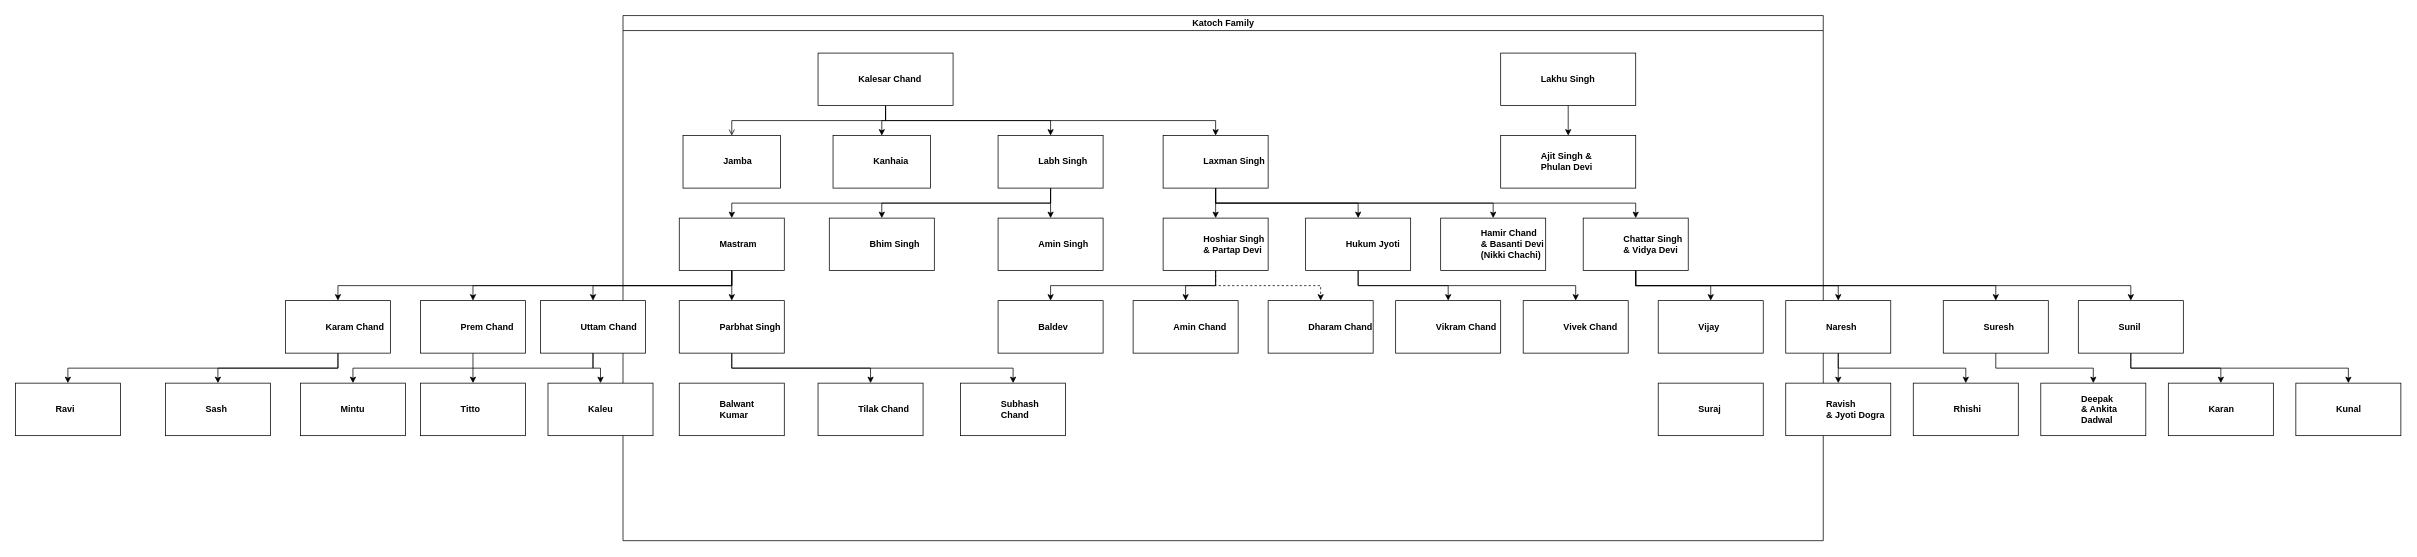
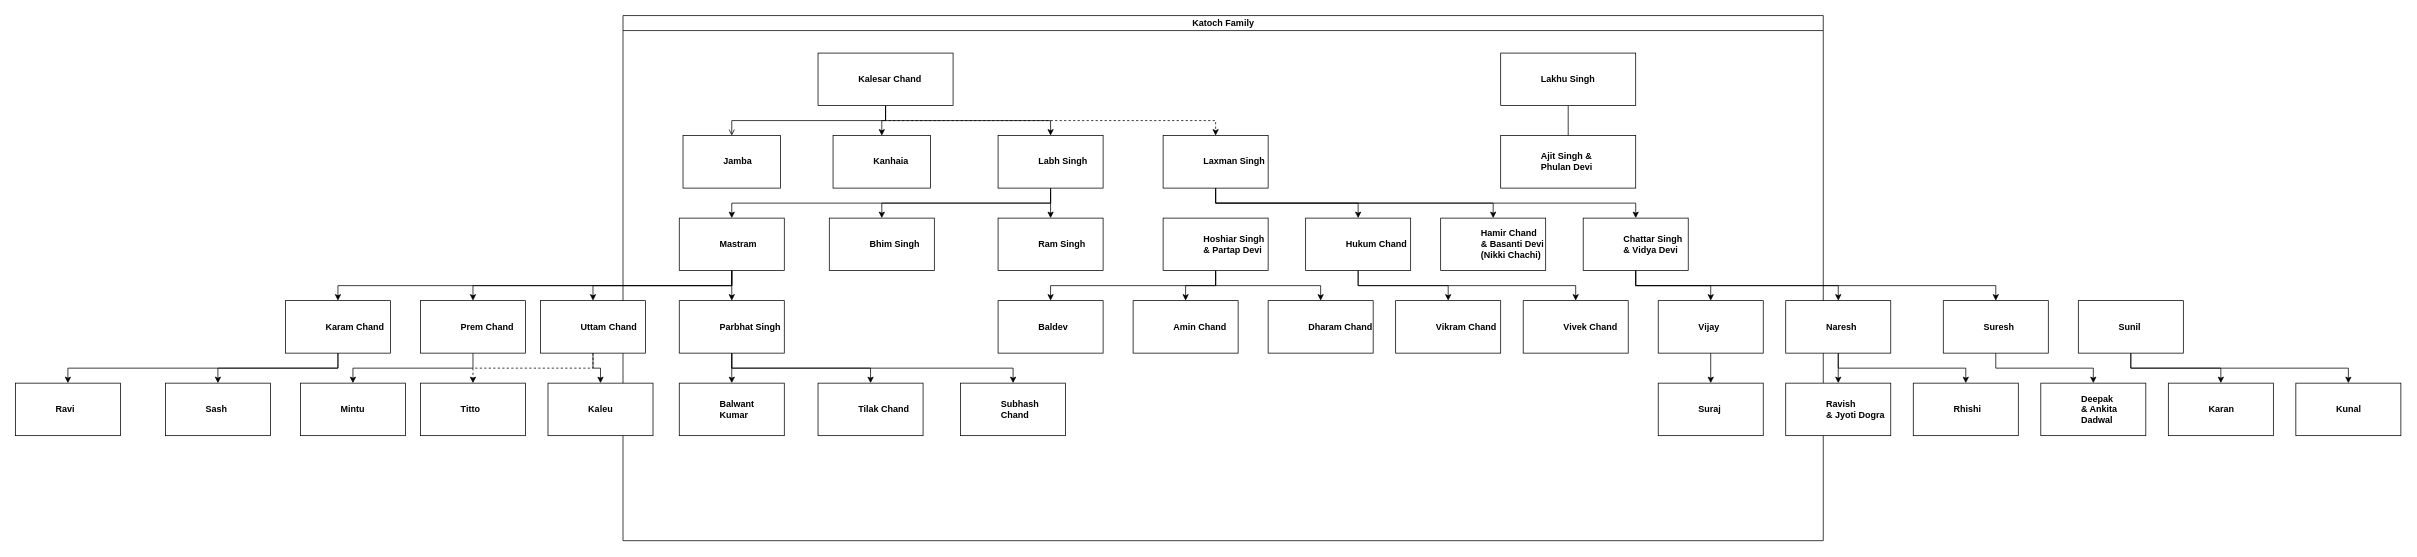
- <mxCell id="6" style="edgeStyle=orthogonalEdgeStyle;rounded=0;orthogonalLoop=1;jettySize=auto;html=1;exitX=0.5;exitY=1;exitDx=0;exitDy=0;" edge="1" parent="2" source="7" target="21"><mxGeometry relative="1" as="geometry" /></mxCell>
+ <mxCell id="6" style="edgeStyle=orthogonalEdgeStyle;rounded=0;orthogonalLoop=1;jettySize=auto;html=1;exitX=0.5;exitY=1;exitDx=0;exitDy=0;dashed=1;" edge="1" parent="2" source="7" target="21"><mxGeometry relative="1" as="geometry" /></mxCell>
- <mxCell id="8" style="edgeStyle=orthogonalEdgeStyle;rounded=0;orthogonalLoop=1;jettySize=auto;html=1;exitX=0.5;exitY=1;exitDx=0;exitDy=0;entryX=0.5;entryY=0;entryDx=0;entryDy=0;" edge="1" parent="2" source="9" target="10"><mxGeometry relative="1" as="geometry" /></mxCell>
+ <mxCell id="8" style="edgeStyle=orthogonalEdgeStyle;rounded=0;orthogonalLoop=1;jettySize=auto;html=1;exitX=0.5;exitY=1;exitDx=0;exitDy=0;entryX=0.5;entryY=0;entryDx=0;entryDy=0;endArrow=none;" edge="1" parent="2" source="9" target="10"><mxGeometry relative="1" as="geometry" /></mxCell>
- <mxCell id="17" style="edgeStyle=orthogonalEdgeStyle;rounded=0;orthogonalLoop=1;jettySize=auto;html=1;exitX=0.5;exitY=1;exitDx=0;exitDy=0;" edge="1" parent="2" source="21" target="42"><mxGeometry relative="1" as="geometry" /></mxCell>
- <mxCell id="26" value="Amin Singh" style="label;image=https://cdn3.iconfinder.com/data/icons/user-avatars-1/512/users-9-2-128.png;whiteSpace=wrap;html=1;rounded=0;glass=0;treeMoving=1;treeFolding=1;" vertex="1" parent="2"><mxGeometry x="500" y="270" width="140" height="70" as="geometry" /></mxCell>
+ <mxCell id="26" value="Ram Singh" style="label;image=https://cdn3.iconfinder.com/data/icons/user-avatars-1/512/users-9-2-128.png;whiteSpace=wrap;html=1;rounded=0;glass=0;treeMoving=1;treeFolding=1;" vertex="1" parent="2"><mxGeometry x="500" y="270" width="140" height="70" as="geometry" /></mxCell>
- <mxCell id="45" value="Hukum Jyoti" style="label;image=https://cdn3.iconfinder.com/data/icons/user-avatars-1/512/users-9-2-128.png;whiteSpace=wrap;html=1;rounded=0;glass=0;treeMoving=1;treeFolding=1;" vertex="1" parent="2"><mxGeometry x="910" y="270" width="140" height="70" as="geometry" /></mxCell>
+ <mxCell id="45" value="Hukum Chand" style="label;image=https://cdn3.iconfinder.com/data/icons/user-avatars-1/512/users-9-2-128.png;whiteSpace=wrap;html=1;rounded=0;glass=0;treeMoving=1;treeFolding=1;" vertex="1" parent="2"><mxGeometry x="910" y="270" width="140" height="70" as="geometry" /></mxCell>
- <mxCell id="41" style="edgeStyle=orthogonalEdgeStyle;rounded=0;orthogonalLoop=1;jettySize=auto;html=1;exitX=0.5;exitY=1;exitDx=0;exitDy=0;entryX=0.5;entryY=0;entryDx=0;entryDy=0;dashed=1;" edge="1" parent="2" source="42" target="50"><mxGeometry relative="1" as="geometry" /></mxCell>
+ <mxCell id="41" style="edgeStyle=orthogonalEdgeStyle;rounded=0;orthogonalLoop=1;jettySize=auto;html=1;exitX=0.5;exitY=1;exitDx=0;exitDy=0;entryX=0.5;entryY=0;entryDx=0;entryDy=0;" edge="1" parent="2" source="42" target="50"><mxGeometry relative="1" as="geometry" /></mxCell>
- <mxCell id="77" style="edgeStyle=orthogonalEdgeStyle;rounded=0;orthogonalLoop=1;jettySize=auto;html=1;exitX=0.5;exitY=1;exitDx=0;exitDy=0;" edge="1" parent="1" source="48" target="74"><mxGeometry relative="1" as="geometry" /></mxCell>
+ <mxCell id="54" style="edgeStyle=orthogonalEdgeStyle;rounded=0;orthogonalLoop=1;jettySize=auto;html=1;exitX=0.5;exitY=1;exitDx=0;exitDy=0;entryX=0.5;entryY=0;entryDx=0;entryDy=0;" edge="1" parent="2" source="55" target="56"><mxGeometry relative="1" as="geometry" /></mxCell>
- <mxCell id="35" style="edgeStyle=orthogonalEdgeStyle;rounded=0;orthogonalLoop=1;jettySize=auto;html=1;exitX=0.5;exitY=1;exitDx=0;exitDy=0;entryX=0.5;entryY=0;entryDx=0;entryDy=0;" edge="1" parent="2" source="32" target="34"><mxGeometry relative="1" as="geometry" /></mxCell>
+ <mxCell id="35" style="edgeStyle=orthogonalEdgeStyle;rounded=0;orthogonalLoop=1;jettySize=auto;html=1;exitX=0.5;exitY=1;exitDx=0;exitDy=0;entryX=0.5;entryY=0;entryDx=0;entryDy=0;dashed=1;" edge="1" parent="2" source="32" target="34"><mxGeometry relative="1" as="geometry" /></mxCell>
+ <mxCell id="27" style="edgeStyle=orthogonalEdgeStyle;rounded=0;orthogonalLoop=1;jettySize=auto;html=1;exitX=0.5;exitY=1;exitDx=0;exitDy=0;entryX=0.5;entryY=0;entryDx=0;entryDy=0;" edge="1" parent="2" source="30" target="36"><mxGeometry relative="1" as="geometry" /></mxCell>
